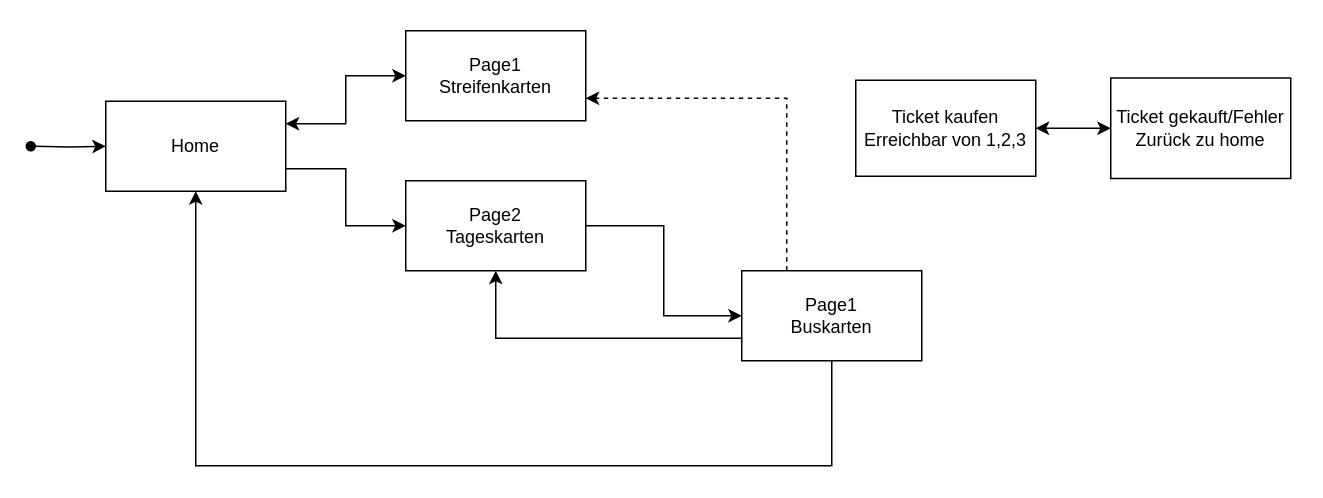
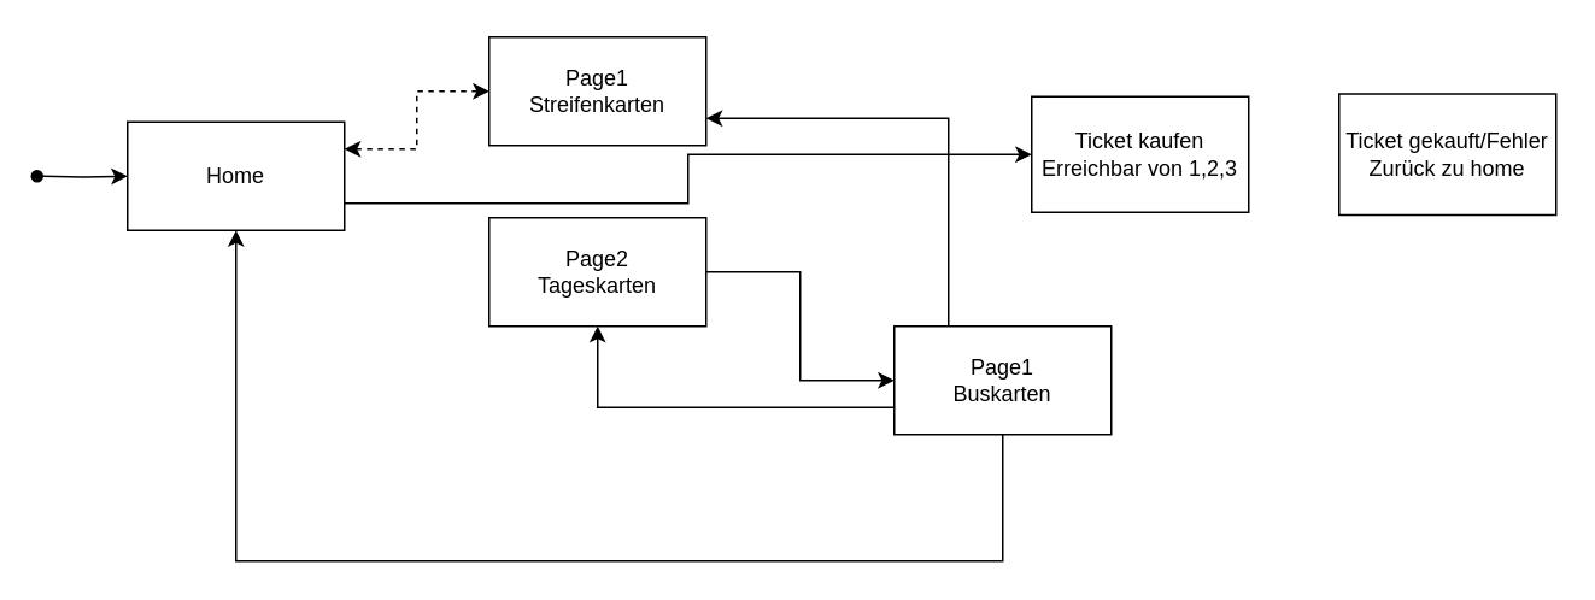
- <mxCell id="10" style="edgeStyle=orthogonalEdgeStyle;rounded=0;orthogonalLoop=1;jettySize=auto;html=1;entryX=1;entryY=0.75;entryDx=0;entryDy=0;exitX=0.25;exitY=0;exitDx=0;exitDy=0;dashed=1;" edge="1" parent="1" source="12" target="6"><mxGeometry relative="1" as="geometry" /></mxCell>
+ <mxCell id="10" style="edgeStyle=orthogonalEdgeStyle;rounded=0;orthogonalLoop=1;jettySize=auto;html=1;entryX=1;entryY=0.75;entryDx=0;entryDy=0;exitX=0.25;exitY=0;exitDx=0;exitDy=0;" edge="1" parent="1" source="12" target="6"><mxGeometry relative="1" as="geometry" /></mxCell>
- <mxCell id="2" style="edgeStyle=orthogonalEdgeStyle;rounded=0;orthogonalLoop=1;jettySize=auto;html=1;entryX=0;entryY=0.5;entryDx=0;entryDy=0;startArrow=classic;startFill=1;exitX=1;exitY=0.25;exitDx=0;exitDy=0;" edge="1" parent="1" source="5" target="6"><mxGeometry relative="1" as="geometry" /></mxCell>
+ <mxCell id="2" style="edgeStyle=orthogonalEdgeStyle;rounded=0;orthogonalLoop=1;jettySize=auto;html=1;entryX=0;entryY=0.5;entryDx=0;entryDy=0;startArrow=classic;startFill=1;exitX=1;exitY=0.25;exitDx=0;exitDy=0;dashed=1;" edge="1" parent="1" source="5" target="6"><mxGeometry relative="1" as="geometry" /></mxCell>
- <mxCell id="13" style="edgeStyle=orthogonalEdgeStyle;rounded=0;orthogonalLoop=1;jettySize=auto;html=1;entryX=0;entryY=0.5;entryDx=0;entryDy=0;startArrow=classic;startFill=1;" edge="1" parent="1" source="14" target="15"><mxGeometry relative="1" as="geometry" /></mxCell>
- <mxCell id="3" style="edgeStyle=orthogonalEdgeStyle;rounded=0;orthogonalLoop=1;jettySize=auto;html=1;entryX=0;entryY=0.5;entryDx=0;entryDy=0;exitX=1;exitY=0.75;exitDx=0;exitDy=0;" edge="1" parent="1" source="5" target="8"><mxGeometry relative="1" as="geometry" /></mxCell>
+ <mxCell id="3" style="edgeStyle=orthogonalEdgeStyle;rounded=0;orthogonalLoop=1;jettySize=auto;html=1;exitX=1;exitY=0.75;exitDx=0;exitDy=0;" edge="1" parent="1" source="5" target="14"><mxGeometry relative="1" as="geometry" /></mxCell>
